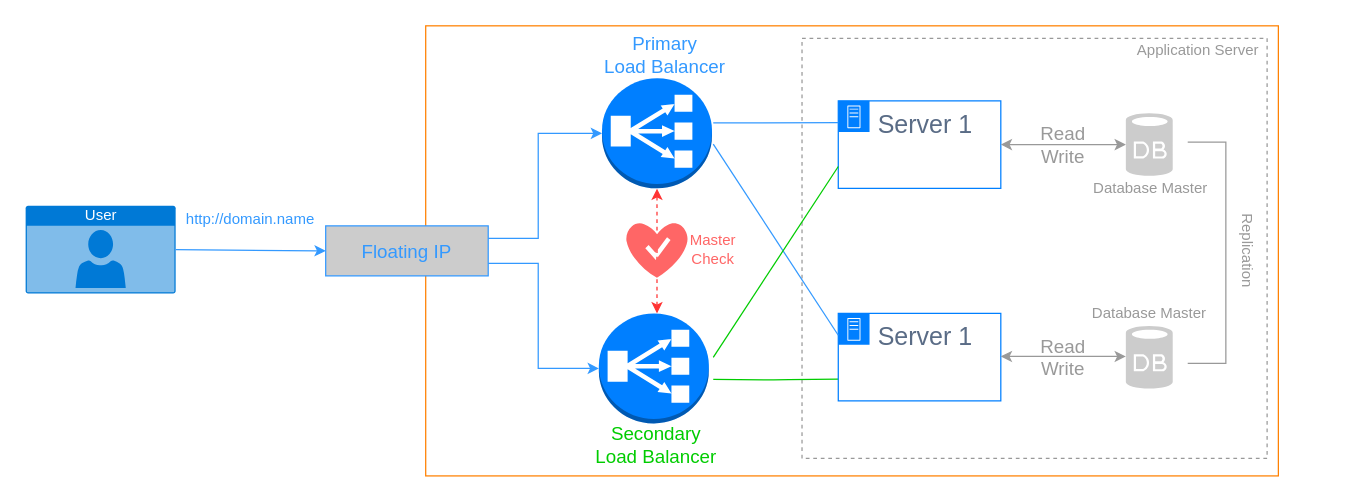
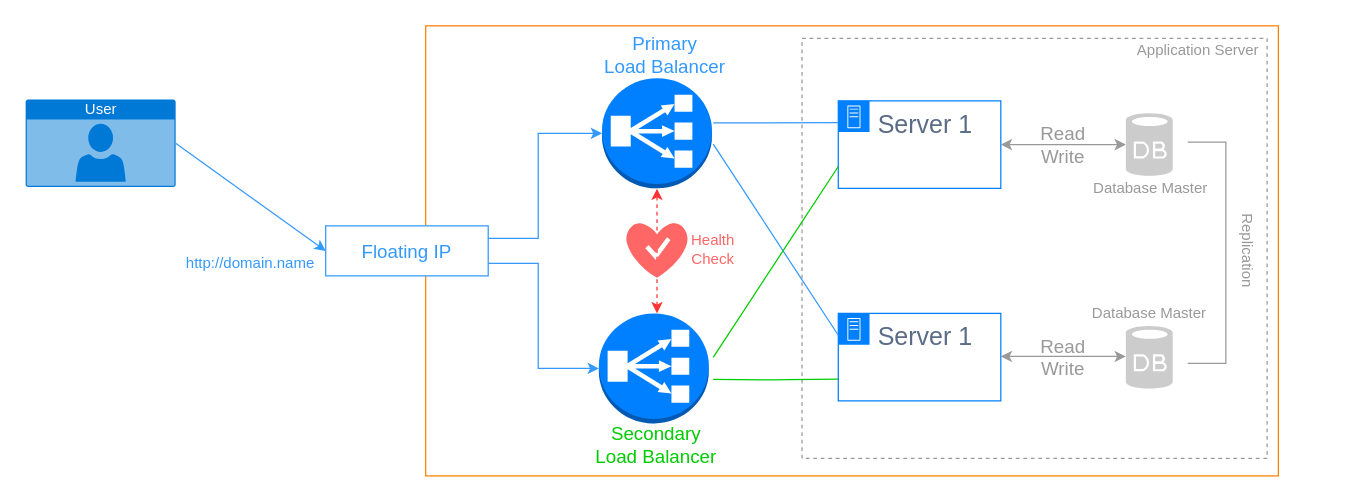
- <mxCell id="6" value="http://domain.name" style="text;html=1;strokeColor=none;fillColor=none;align=center;verticalAlign=middle;whiteSpace=wrap;rounded=0;fontColor=#3399FF;" vertex="1" parent="1"><mxGeometry x="180" y="165" width="40" height="20" as="geometry" /></mxCell>
+ <mxCell id="6" value="http://domain.name" style="text;html=1;strokeColor=none;fillColor=none;align=center;verticalAlign=middle;whiteSpace=wrap;rounded=0;fontColor=#3399FF;" vertex="1" parent="1"><mxGeometry x="180" y="200" width="40" height="20" as="geometry" /></mxCell>
- <mxCell id="4" value="User" style="html=1;strokeColor=none;fillColor=#0079D6;labelPosition=center;verticalLabelPosition=middle;verticalAlign=top;align=center;fontSize=12;outlineConnect=0;spacingTop=-6;fontColor=#FFFFFF;shape=mxgraph.sitemap.user;" vertex="1" parent="1"><mxGeometry x="20" y="164" width="120" height="70" as="geometry" /></mxCell>
+ <mxCell id="4" value="User" style="html=1;strokeColor=none;fillColor=#0079D6;labelPosition=center;verticalLabelPosition=middle;verticalAlign=top;align=center;fontSize=12;outlineConnect=0;spacingTop=-6;fontColor=#FFFFFF;shape=mxgraph.sitemap.user;" vertex="1" parent="1"><mxGeometry x="20" y="79" width="120" height="70" as="geometry" /></mxCell>
- <mxCell id="18" value="Master&lt;br&gt;Check" style="text;html=1;strokeColor=none;fillColor=none;align=center;verticalAlign=middle;whiteSpace=wrap;rounded=0;dashed=1;fontColor=#FF6666;" vertex="1" parent="1"><mxGeometry x="550" y="189" width="40" height="20" as="geometry" /></mxCell>
+ <mxCell id="18" value="Health&lt;br&gt;Check" style="text;html=1;strokeColor=none;fillColor=none;align=center;verticalAlign=middle;whiteSpace=wrap;rounded=0;dashed=1;fontColor=#FF6666;" vertex="1" parent="1"><mxGeometry x="550" y="189" width="40" height="20" as="geometry" /></mxCell>
- <mxCell id="7" value="Floating IP" style="rounded=0;whiteSpace=wrap;html=1;fontColor=#3399FF;strokeColor=#3399FF;fontSize=15;fillColor=#cccccc;" vertex="1" parent="1"><mxGeometry x="260" y="180" width="130" height="40" as="geometry" /></mxCell>
+ <mxCell id="7" value="Floating IP" style="rounded=0;whiteSpace=wrap;html=1;fontColor=#3399FF;strokeColor=#3399FF;fontSize=15;" vertex="1" parent="1"><mxGeometry x="260" y="180" width="130" height="40" as="geometry" /></mxCell>
